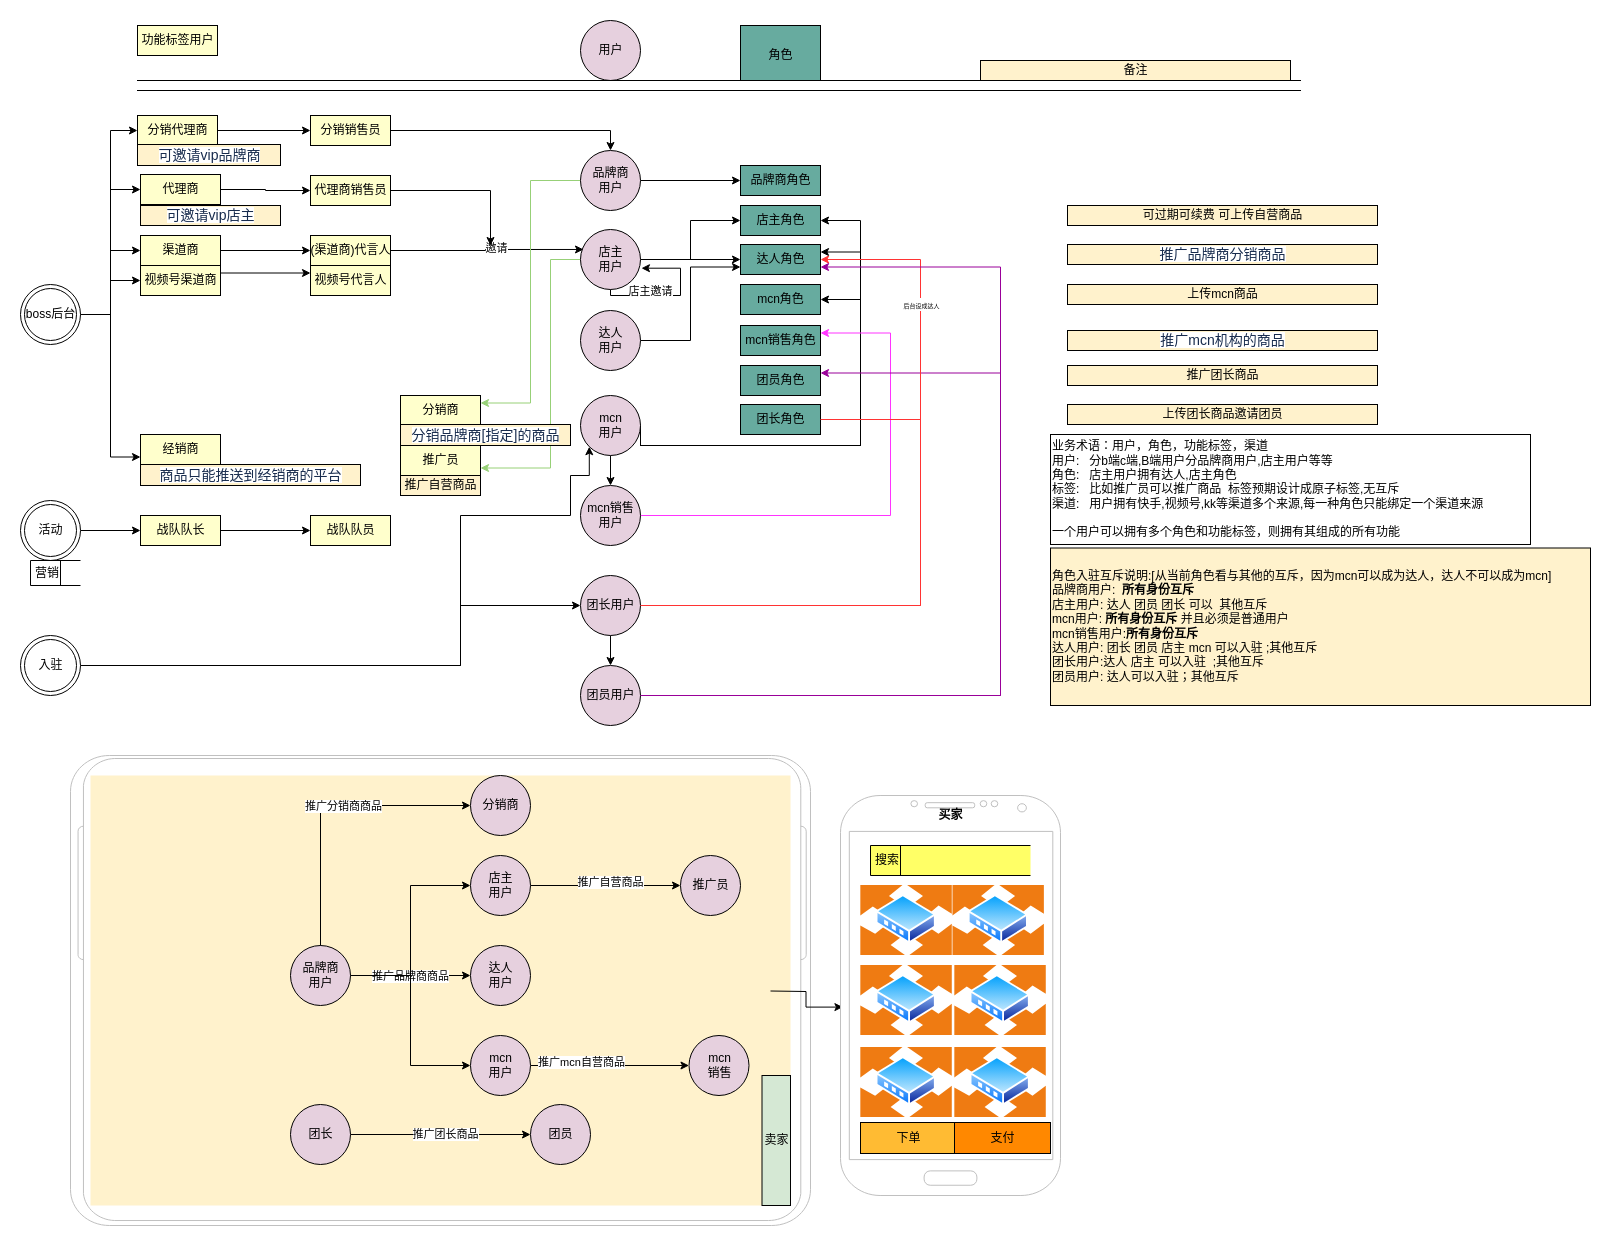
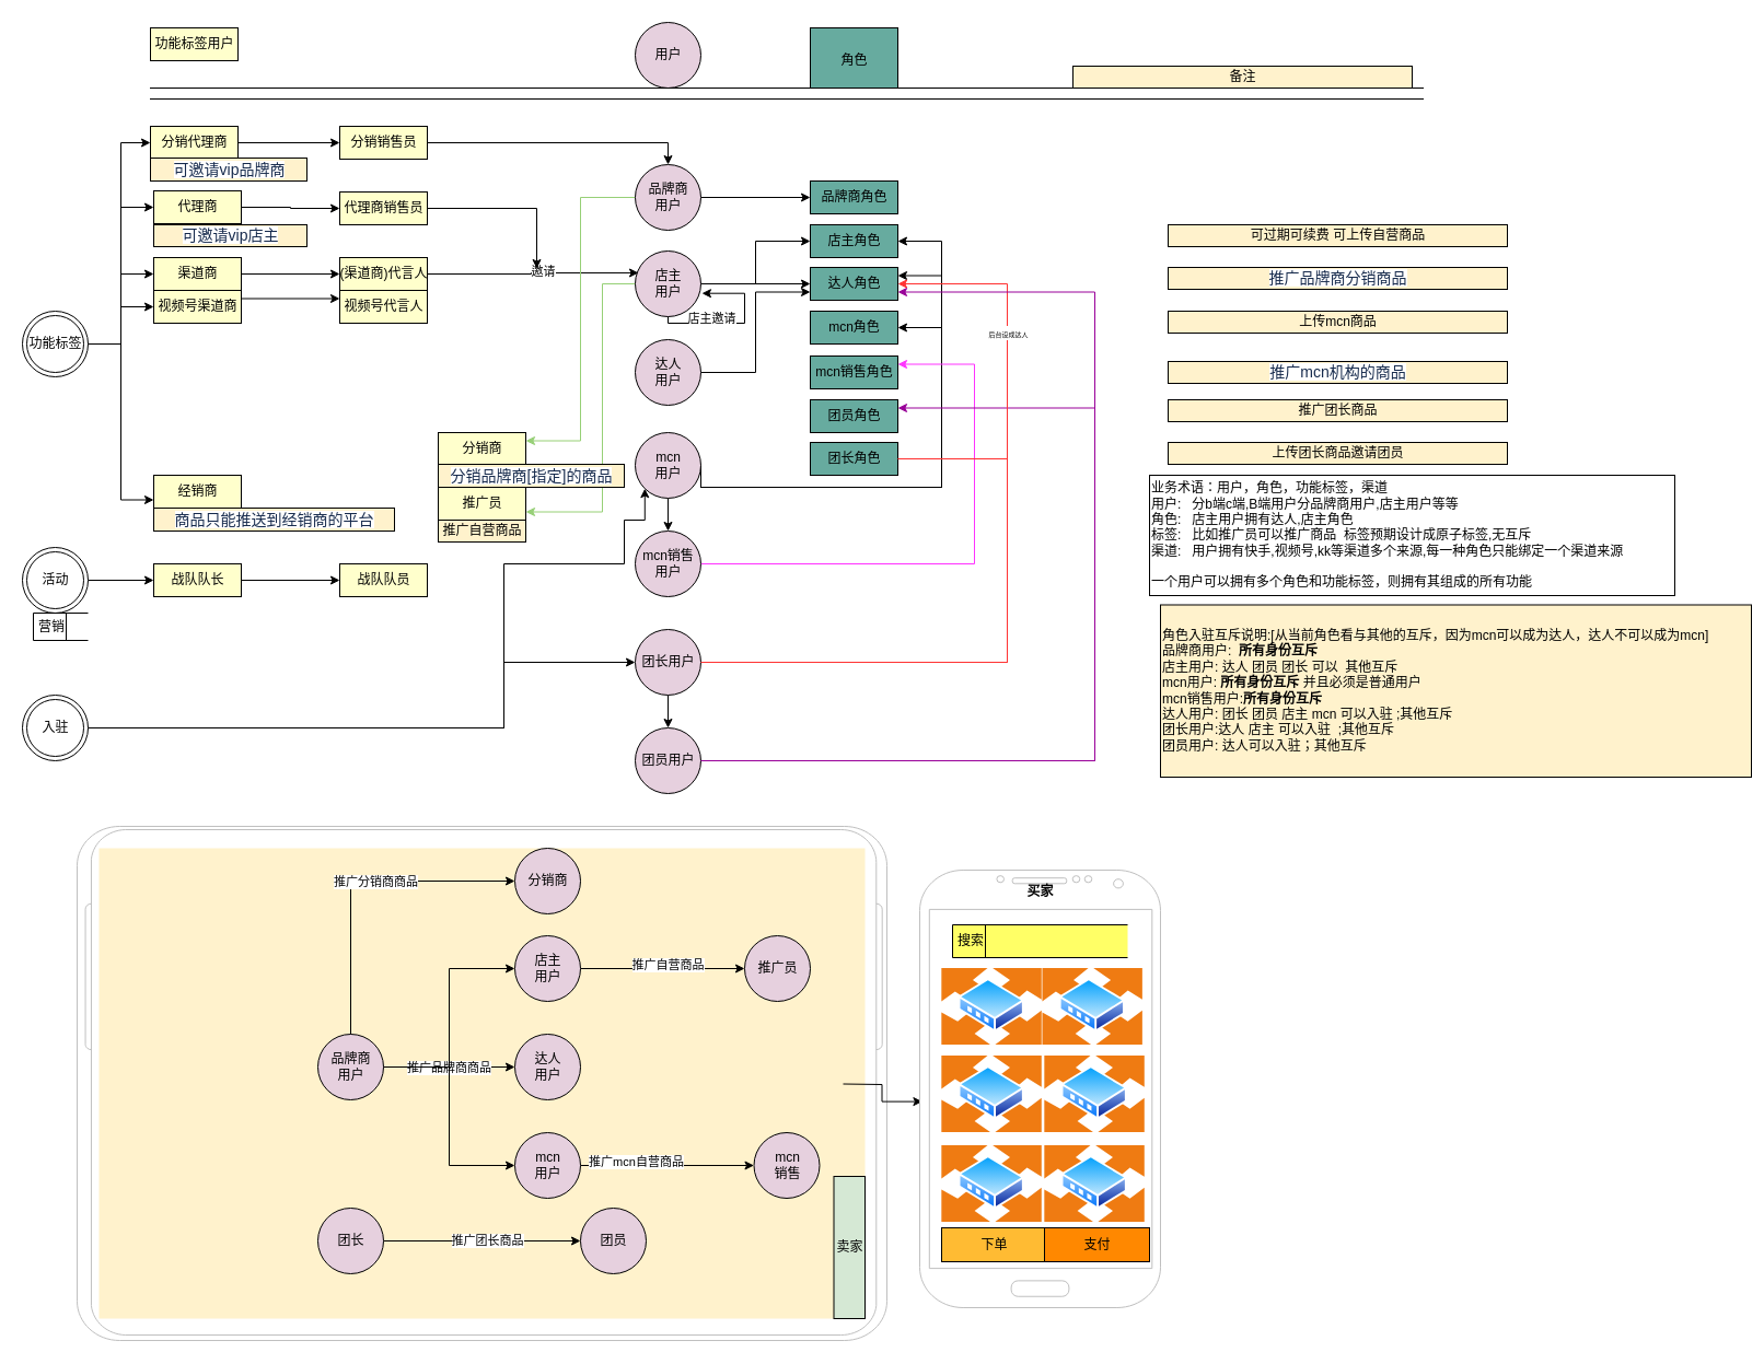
- <mxCell id="66" value="boss后台" style="ellipse;shape=doubleEllipse;html=1;dashed=0;whitespace=wrap;aspect=fixed;fillColor=#FFFFFF;" parent="1" vertex="1"><mxGeometry x="20" y="284" width="60" height="60" as="geometry" /></mxCell>
+ <mxCell id="66" value="功能标签" style="ellipse;shape=doubleEllipse;html=1;dashed=0;whitespace=wrap;aspect=fixed;fillColor=#FFFFFF;" parent="1" vertex="1"><mxGeometry x="20" y="284" width="60" height="60" as="geometry" /></mxCell>
- <mxCell id="86" value="&lt;div&gt;&lt;span&gt;角色入驻互斥说明:[从当前角色看与其他的互斥，因为mcn可以成为达人，达人不可以成为mcn]&lt;/span&gt;&lt;/div&gt;&lt;div&gt;品牌商用户:&amp;nbsp; &lt;b&gt;所有身份互斥&lt;/b&gt;&lt;/div&gt;&lt;div&gt;&lt;span&gt;店主用户: 达人 团员 团长 可以&amp;nbsp; 其他互斥&lt;/span&gt;&lt;/div&gt;&lt;div&gt;mcn用户: &lt;b&gt;所有身份互斥 &lt;/b&gt;并且必须是普通用户&lt;/div&gt;&lt;div&gt;mcn销售用户:&lt;b&gt;所有身份互斥&lt;/b&gt;&lt;/div&gt;&lt;div&gt;&lt;span&gt;达人用户: 团长 团员 店主 mcn 可以入驻 ;其他互斥&lt;/span&gt;&lt;/div&gt;&lt;div&gt;&lt;span&gt;团长用户:达人 店主 可以入驻&amp;nbsp; ;其他互斥&lt;/span&gt;&lt;/div&gt;&lt;div&gt;&lt;span&gt;团员用户: 达人可以入驻；其他互斥&lt;/span&gt;&lt;/div&gt;" style="html=1;dashed=0;whitespace=wrap;fillColor=#FFF2CC;align=left;" parent="1" vertex="1"><mxGeometry x="1050" y="547.5" width="540" height="157.5" as="geometry" /></mxCell>
+ <mxCell id="86" value="&lt;div&gt;&lt;span&gt;角色入驻互斥说明:[从当前角色看与其他的互斥，因为mcn可以成为达人，达人不可以成为mcn]&lt;/span&gt;&lt;/div&gt;&lt;div&gt;品牌商用户:&amp;nbsp; &lt;b&gt;所有身份互斥&lt;/b&gt;&lt;/div&gt;&lt;div&gt;&lt;span&gt;店主用户: 达人 团员 团长 可以&amp;nbsp; 其他互斥&lt;/span&gt;&lt;/div&gt;&lt;div&gt;mcn用户: &lt;b&gt;所有身份互斥 &lt;/b&gt;并且必须是普通用户&lt;/div&gt;&lt;div&gt;mcn销售用户:&lt;b&gt;所有身份互斥&lt;/b&gt;&lt;/div&gt;&lt;div&gt;&lt;span&gt;达人用户: 团长 团员 店主 mcn 可以入驻 ;其他互斥&lt;/span&gt;&lt;/div&gt;&lt;div&gt;&lt;span&gt;团长用户:达人 店主 可以入驻&amp;nbsp; ;其他互斥&lt;/span&gt;&lt;/div&gt;&lt;div&gt;&lt;span&gt;团员用户: 达人可以入驻；其他互斥&lt;/span&gt;&lt;/div&gt;" style="html=1;dashed=0;whitespace=wrap;fillColor=#FFF2CC;align=left;" parent="1" vertex="1"><mxGeometry x="1060" y="552.5" width="540" height="157.5" as="geometry" /></mxCell>
